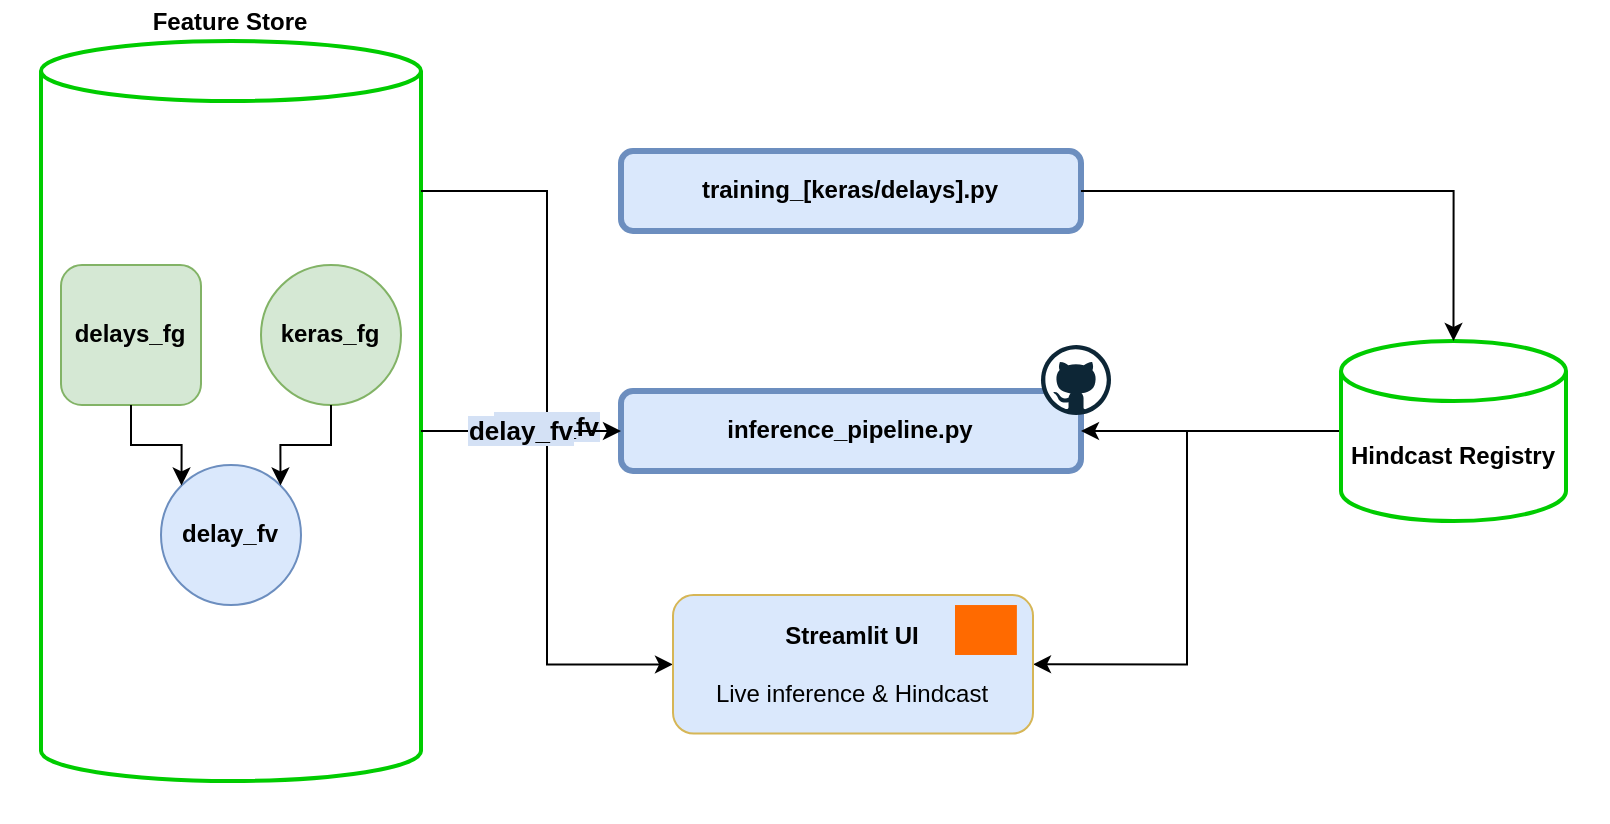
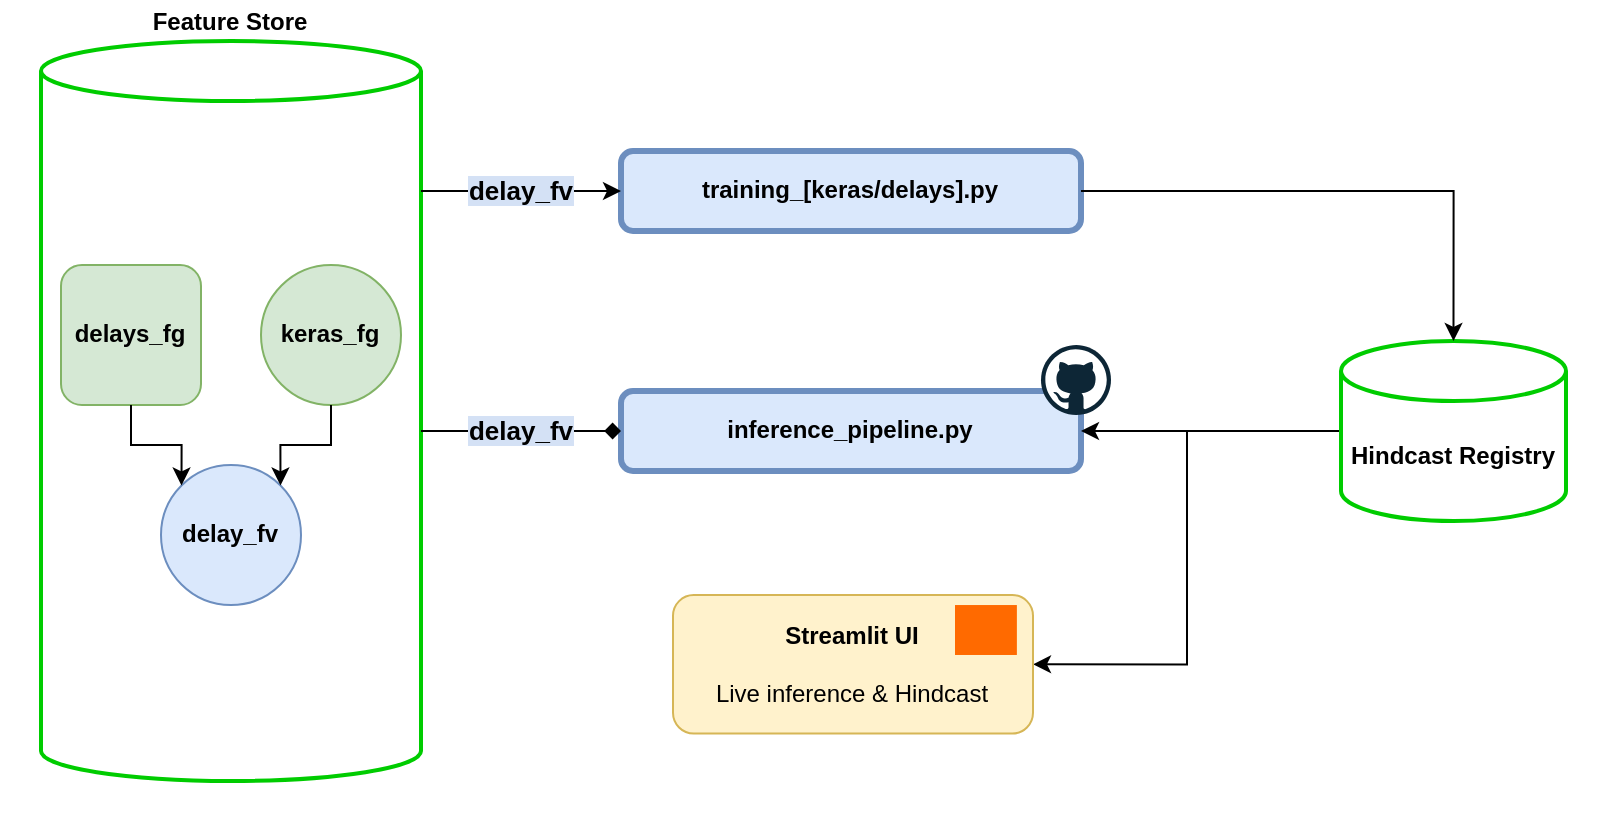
- <mxCell id="20" value="&lt;b&gt;&lt;font style=&quot;font-size: 13px;&quot;&gt;delay_fv&lt;/font&gt;&lt;/b&gt;" style="edgeStyle=orthogonalEdgeStyle;rounded=0;orthogonalLoop=1;jettySize=auto;html=1;exitX=1;exitY=0;exitDx=0;exitDy=195;exitPerimeter=0;entryX=0;entryY=0.5;entryDx=0;entryDy=0;labelBackgroundColor=#D4E1F5;" edge="1" parent="1" source="6" target="3"><mxGeometry relative="1" as="geometry"><mxPoint x="220" y="105" as="sourcePoint" /><mxPoint x="320" y="105" as="targetPoint" /></mxGeometry></mxCell>
+ <mxCell id="20" value="&lt;b&gt;&lt;font style=&quot;font-size: 13px;&quot;&gt;delay_fv&lt;/font&gt;&lt;/b&gt;" style="edgeStyle=orthogonalEdgeStyle;rounded=0;orthogonalLoop=1;jettySize=auto;html=1;exitX=1;exitY=0;exitDx=0;exitDy=195;exitPerimeter=0;entryX=0;entryY=0.5;entryDx=0;entryDy=0;labelBackgroundColor=#D4E1F5;endArrow=diamond;" edge="1" parent="1" source="6" target="3"><mxGeometry relative="1" as="geometry"><mxPoint x="220" y="105" as="sourcePoint" /><mxPoint x="320" y="105" as="targetPoint" /></mxGeometry></mxCell>
- <mxCell id="19" value="&lt;div&gt;&lt;b&gt;&lt;font style=&quot;font-size: 13px;&quot;&gt;delay_fv&lt;/font&gt;&lt;/b&gt;&lt;/div&gt;" style="edgeStyle=orthogonalEdgeStyle;rounded=0;orthogonalLoop=1;jettySize=auto;html=1;exitX=1;exitY=0;exitDx=0;exitDy=75;exitPerimeter=0;labelBackgroundColor=#D4E1F5;" edge="1" parent="1" source="6" target="22"><mxGeometry relative="1" as="geometry" /></mxCell>
+ <mxCell id="19" value="&lt;div&gt;&lt;b&gt;&lt;font style=&quot;font-size: 13px;&quot;&gt;delay_fv&lt;/font&gt;&lt;/b&gt;&lt;/div&gt;" style="edgeStyle=orthogonalEdgeStyle;rounded=0;orthogonalLoop=1;jettySize=auto;html=1;exitX=1;exitY=0;exitDx=0;exitDy=75;exitPerimeter=0;entryX=0;entryY=0.5;entryDx=0;entryDy=0;labelBackgroundColor=#D4E1F5;" edge="1" parent="1" source="6" target="17"><mxGeometry relative="1" as="geometry" /></mxCell>
- <mxCell id="22" value="&lt;div&gt;&lt;b&gt;Streamlit UI&lt;/b&gt;&lt;/div&gt;&lt;br&gt;&lt;div&gt;Live inference &amp;amp; Hindcast&lt;br&gt;&lt;/div&gt;" style="rounded=1;whiteSpace=wrap;html=1;fillColor=#dae8fc;strokeColor=#d6b656;" vertex="1" parent="21"><mxGeometry width="180" height="69.3" as="geometry" /></mxCell>
+ <mxCell id="22" value="&lt;div&gt;&lt;b&gt;Streamlit UI&lt;/b&gt;&lt;/div&gt;&lt;br&gt;&lt;div&gt;Live inference &amp;amp; Hindcast&lt;br&gt;&lt;/div&gt;" style="rounded=1;whiteSpace=wrap;html=1;fillColor=#fff2cc;strokeColor=#d6b656;" vertex="1" parent="21"><mxGeometry width="180" height="69.3" as="geometry" /></mxCell>
